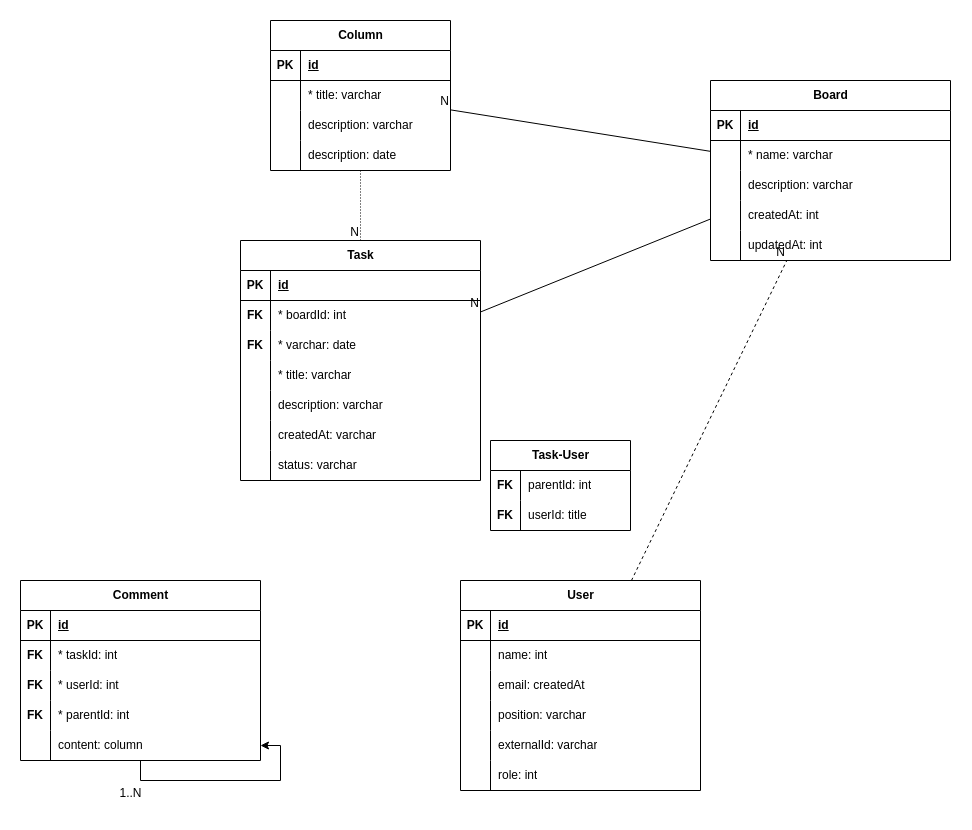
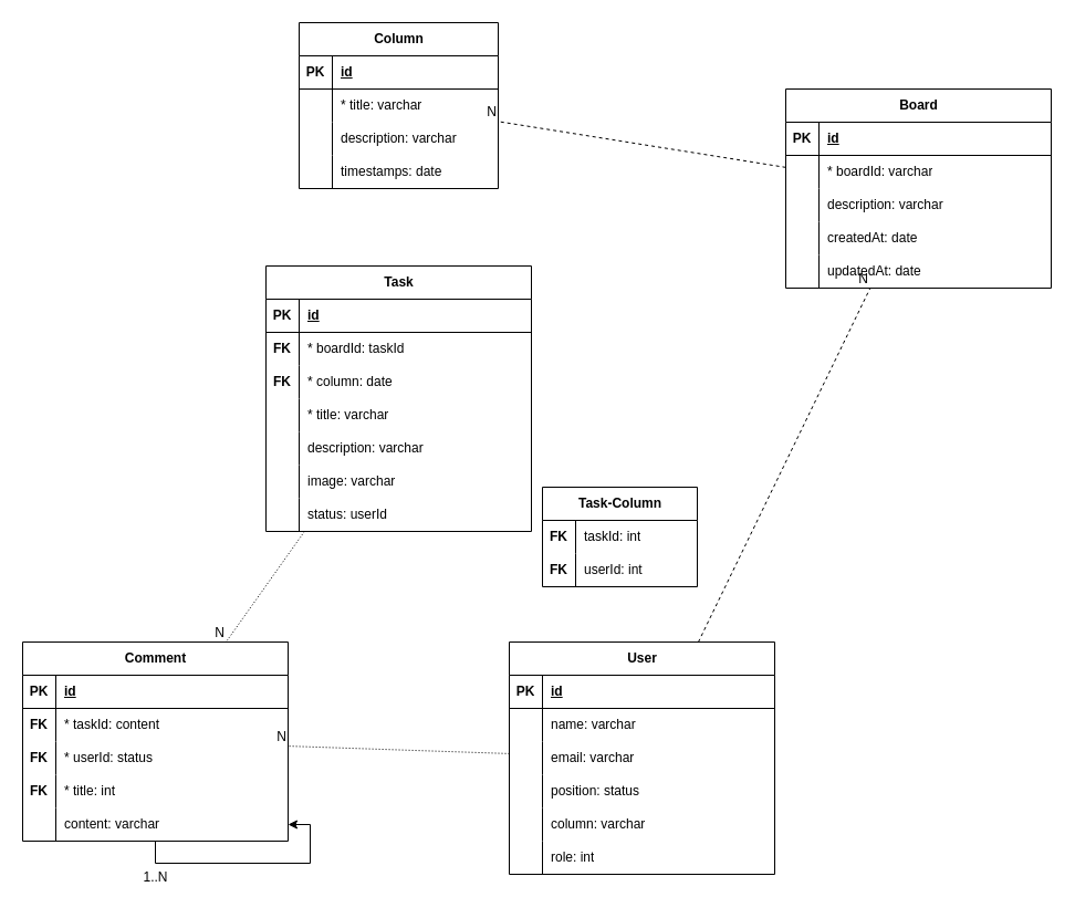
- <mxCell id="79" value="" style="endArrow=none;html=1;rounded=0;" parent="1" source="2" target="44" edge="1"><mxGeometry relative="1" as="geometry"><mxPoint x="570" y="160" as="sourcePoint" /><mxPoint x="710" y="270" as="targetPoint" /></mxGeometry></mxCell>
+ <mxCell id="79" value="" style="endArrow=none;html=1;rounded=0;dashed=1;" parent="1" source="2" target="44" edge="1"><mxGeometry relative="1" as="geometry"><mxPoint x="570" y="160" as="sourcePoint" /><mxPoint x="710" y="270" as="targetPoint" /></mxGeometry></mxCell>
- <mxCell id="56" value="description: date" style="shape=partialRectangle;connectable=0;fillColor=none;top=0;left=0;bottom=0;right=0;align=left;spacingLeft=6;overflow=hidden;whiteSpace=wrap;html=1;" parent="54" vertex="1"><mxGeometry x="30" width="150" height="30" as="geometry"><mxRectangle width="150" height="30" as="alternateBounds" /></mxGeometry></mxCell>
+ <mxCell id="56" value="timestamps: date" style="shape=partialRectangle;connectable=0;fillColor=none;top=0;left=0;bottom=0;right=0;align=left;spacingLeft=6;overflow=hidden;whiteSpace=wrap;html=1;" parent="54" vertex="1"><mxGeometry x="30" width="150" height="30" as="geometry"><mxRectangle width="150" height="30" as="alternateBounds" /></mxGeometry></mxCell>
- <mxCell id="8" value="* name:&amp;nbsp;varchar" style="shape=partialRectangle;connectable=0;fillColor=none;top=0;left=0;bottom=0;right=0;align=left;spacingLeft=6;overflow=hidden;whiteSpace=wrap;html=1;" parent="6" vertex="1"><mxGeometry x="30" width="210" height="30" as="geometry"><mxRectangle width="210" height="30" as="alternateBounds" /></mxGeometry></mxCell>
+ <mxCell id="8" value="* boardId:&amp;nbsp;varchar" style="shape=partialRectangle;connectable=0;fillColor=none;top=0;left=0;bottom=0;right=0;align=left;spacingLeft=6;overflow=hidden;whiteSpace=wrap;html=1;" parent="6" vertex="1"><mxGeometry x="30" width="210" height="30" as="geometry"><mxRectangle width="210" height="30" as="alternateBounds" /></mxGeometry></mxCell>
- <mxCell id="83" value="" style="endArrow=none;html=1;rounded=0;dashed=1;dashPattern=1 2;" parent="1" source="44" target="57" edge="1"><mxGeometry relative="1" as="geometry"><mxPoint x="550" y="360" as="sourcePoint" /><mxPoint x="710" y="360" as="targetPoint" /></mxGeometry></mxCell>
- <mxCell id="84" value="N" style="resizable=0;html=1;whiteSpace=wrap;align=right;verticalAlign=bottom;" parent="83" connectable="0" vertex="1"><mxGeometry x="1" relative="1" as="geometry" /></mxCell>
- <mxCell id="14" value="createdAt: int" style="shape=partialRectangle;connectable=0;fillColor=none;top=0;left=0;bottom=0;right=0;align=left;spacingLeft=6;overflow=hidden;whiteSpace=wrap;html=1;" parent="12" vertex="1"><mxGeometry x="30" width="210" height="30" as="geometry"><mxRectangle width="210" height="30" as="alternateBounds" /></mxGeometry></mxCell>
+ <mxCell id="14" value="createdAt: date" style="shape=partialRectangle;connectable=0;fillColor=none;top=0;left=0;bottom=0;right=0;align=left;spacingLeft=6;overflow=hidden;whiteSpace=wrap;html=1;" parent="12" vertex="1"><mxGeometry x="30" width="210" height="30" as="geometry"><mxRectangle width="210" height="30" as="alternateBounds" /></mxGeometry></mxCell>
- <mxCell id="17" value="updatedAt: int" style="shape=partialRectangle;connectable=0;fillColor=none;top=0;left=0;bottom=0;right=0;align=left;spacingLeft=6;overflow=hidden;whiteSpace=wrap;html=1;" parent="15" vertex="1"><mxGeometry x="30" width="210" height="30" as="geometry"><mxRectangle width="210" height="30" as="alternateBounds" /></mxGeometry></mxCell>
+ <mxCell id="17" value="updatedAt: date" style="shape=partialRectangle;connectable=0;fillColor=none;top=0;left=0;bottom=0;right=0;align=left;spacingLeft=6;overflow=hidden;whiteSpace=wrap;html=1;" parent="15" vertex="1"><mxGeometry x="30" width="210" height="30" as="geometry"><mxRectangle width="210" height="30" as="alternateBounds" /></mxGeometry></mxCell>
- <mxCell id="81" value="" style="endArrow=none;html=1;rounded=0;" parent="1" source="2" target="57" edge="1"><mxGeometry relative="1" as="geometry"><mxPoint x="790" y="340" as="sourcePoint" /><mxPoint x="540" y="340" as="targetPoint" /></mxGeometry></mxCell>
- <mxCell id="82" value="N" style="resizable=0;html=1;whiteSpace=wrap;align=right;verticalAlign=bottom;" parent="81" connectable="0" vertex="1"><mxGeometry x="1" relative="1" as="geometry" /></mxCell>
- <mxCell id="63" value="* boardId: int" style="shape=partialRectangle;connectable=0;fillColor=none;top=0;left=0;bottom=0;right=0;align=left;spacingLeft=6;overflow=hidden;whiteSpace=wrap;html=1;" parent="61" vertex="1"><mxGeometry x="30" width="210" height="30" as="geometry"><mxRectangle width="210" height="30" as="alternateBounds" /></mxGeometry></mxCell>
+ <mxCell id="63" value="* boardId: taskId" style="shape=partialRectangle;connectable=0;fillColor=none;top=0;left=0;bottom=0;right=0;align=left;spacingLeft=6;overflow=hidden;whiteSpace=wrap;html=1;" parent="61" vertex="1"><mxGeometry x="30" width="210" height="30" as="geometry"><mxRectangle width="210" height="30" as="alternateBounds" /></mxGeometry></mxCell>
- <mxCell id="66" value="* varchar: date" style="shape=partialRectangle;connectable=0;fillColor=none;top=0;left=0;bottom=0;right=0;align=left;spacingLeft=6;overflow=hidden;whiteSpace=wrap;html=1;" parent="64" vertex="1"><mxGeometry x="30" width="210" height="30" as="geometry"><mxRectangle width="210" height="30" as="alternateBounds" /></mxGeometry></mxCell>
+ <mxCell id="66" value="* column: date" style="shape=partialRectangle;connectable=0;fillColor=none;top=0;left=0;bottom=0;right=0;align=left;spacingLeft=6;overflow=hidden;whiteSpace=wrap;html=1;" parent="64" vertex="1"><mxGeometry x="30" width="210" height="30" as="geometry"><mxRectangle width="210" height="30" as="alternateBounds" /></mxGeometry></mxCell>
- <mxCell id="75" value="createdAt:&amp;nbsp;varchar" style="shape=partialRectangle;connectable=0;fillColor=none;top=0;left=0;bottom=0;right=0;align=left;spacingLeft=6;overflow=hidden;whiteSpace=wrap;html=1;" parent="73" vertex="1"><mxGeometry x="30" width="210" height="30" as="geometry"><mxRectangle width="210" height="30" as="alternateBounds" /></mxGeometry></mxCell>
+ <mxCell id="75" value="image:&amp;nbsp;varchar" style="shape=partialRectangle;connectable=0;fillColor=none;top=0;left=0;bottom=0;right=0;align=left;spacingLeft=6;overflow=hidden;whiteSpace=wrap;html=1;" parent="73" vertex="1"><mxGeometry x="30" width="210" height="30" as="geometry"><mxRectangle width="210" height="30" as="alternateBounds" /></mxGeometry></mxCell>
- <mxCell id="37" value="Task-User" style="shape=table;startSize=30;container=1;collapsible=1;childLayout=tableLayout;fixedRows=1;rowLines=0;fontStyle=1;align=center;resizeLast=1;html=1;" parent="1" vertex="1"><mxGeometry x="490" y="440" width="140" height="90" as="geometry" /></mxCell>
+ <mxCell id="37" value="Task-Column" style="shape=table;startSize=30;container=1;collapsible=1;childLayout=tableLayout;fixedRows=1;rowLines=0;fontStyle=1;align=center;resizeLast=1;html=1;" parent="1" vertex="1"><mxGeometry x="490" y="440" width="140" height="90" as="geometry" /></mxCell>
- <mxCell id="78" value="status:&amp;nbsp;varchar" style="shape=partialRectangle;connectable=0;fillColor=none;top=0;left=0;bottom=0;right=0;align=left;spacingLeft=6;overflow=hidden;whiteSpace=wrap;html=1;" vertex="1" parent="76"><mxGeometry x="30" width="210" height="30" as="geometry"><mxRectangle width="210" height="30" as="alternateBounds" /></mxGeometry></mxCell>
+ <mxCell id="78" value="status:&amp;nbsp;userId" style="shape=partialRectangle;connectable=0;fillColor=none;top=0;left=0;bottom=0;right=0;align=left;spacingLeft=6;overflow=hidden;whiteSpace=wrap;html=1;" vertex="1" parent="76"><mxGeometry x="30" width="210" height="30" as="geometry"><mxRectangle width="210" height="30" as="alternateBounds" /></mxGeometry></mxCell>
- <mxCell id="40" value="parentId:&amp;nbsp;int" style="shape=partialRectangle;connectable=0;fillColor=none;top=0;left=0;bottom=0;right=0;align=left;spacingLeft=6;overflow=hidden;whiteSpace=wrap;html=1;" parent="38" vertex="1"><mxGeometry x="30" width="110" height="30" as="geometry"><mxRectangle width="110" height="30" as="alternateBounds" /></mxGeometry></mxCell>
+ <mxCell id="40" value="taskId:&amp;nbsp;int" style="shape=partialRectangle;connectable=0;fillColor=none;top=0;left=0;bottom=0;right=0;align=left;spacingLeft=6;overflow=hidden;whiteSpace=wrap;html=1;" parent="38" vertex="1"><mxGeometry x="30" width="110" height="30" as="geometry"><mxRectangle width="110" height="30" as="alternateBounds" /></mxGeometry></mxCell>
- <mxCell id="43" value="userId:&amp;nbsp;title" style="shape=partialRectangle;connectable=0;fillColor=none;top=0;left=0;bottom=0;right=0;align=left;spacingLeft=6;overflow=hidden;whiteSpace=wrap;html=1;" parent="41" vertex="1"><mxGeometry x="30" width="110" height="30" as="geometry"><mxRectangle width="110" height="30" as="alternateBounds" /></mxGeometry></mxCell>
+ <mxCell id="43" value="userId:&amp;nbsp;int" style="shape=partialRectangle;connectable=0;fillColor=none;top=0;left=0;bottom=0;right=0;align=left;spacingLeft=6;overflow=hidden;whiteSpace=wrap;html=1;" parent="41" vertex="1"><mxGeometry x="30" width="110" height="30" as="geometry"><mxRectangle width="110" height="30" as="alternateBounds" /></mxGeometry></mxCell>
+ <mxCell id="102" value="" style="endArrow=none;html=1;rounded=0;dashed=1;dashPattern=1 2;" parent="1" source="57" target="85" edge="1"><mxGeometry relative="1" as="geometry"><mxPoint x="10" y="440" as="sourcePoint" /><mxPoint x="170" y="440" as="targetPoint" /></mxGeometry></mxCell>
+ <mxCell id="103" value="N" style="resizable=0;html=1;whiteSpace=wrap;align=right;verticalAlign=bottom;" parent="102" connectable="0" vertex="1"><mxGeometry x="1" relative="1" as="geometry" /></mxCell>
- <mxCell id="91" value="* taskId: int" style="shape=partialRectangle;connectable=0;fillColor=none;top=0;left=0;bottom=0;right=0;align=left;spacingLeft=6;overflow=hidden;whiteSpace=wrap;html=1;" parent="89" vertex="1"><mxGeometry x="30" width="210" height="30" as="geometry"><mxRectangle width="210" height="30" as="alternateBounds" /></mxGeometry></mxCell>
+ <mxCell id="91" value="* taskId: content" style="shape=partialRectangle;connectable=0;fillColor=none;top=0;left=0;bottom=0;right=0;align=left;spacingLeft=6;overflow=hidden;whiteSpace=wrap;html=1;" parent="89" vertex="1"><mxGeometry x="30" width="210" height="30" as="geometry"><mxRectangle width="210" height="30" as="alternateBounds" /></mxGeometry></mxCell>
- <mxCell id="24" value="name:&amp;nbsp;int" style="shape=partialRectangle;connectable=0;fillColor=none;top=0;left=0;bottom=0;right=0;align=left;spacingLeft=6;overflow=hidden;whiteSpace=wrap;html=1;" parent="22" vertex="1"><mxGeometry x="30" width="210" height="30" as="geometry"><mxRectangle width="210" height="30" as="alternateBounds" /></mxGeometry></mxCell>
+ <mxCell id="24" value="name:&amp;nbsp;varchar" style="shape=partialRectangle;connectable=0;fillColor=none;top=0;left=0;bottom=0;right=0;align=left;spacingLeft=6;overflow=hidden;whiteSpace=wrap;html=1;" parent="22" vertex="1"><mxGeometry x="30" width="210" height="30" as="geometry"><mxRectangle width="210" height="30" as="alternateBounds" /></mxGeometry></mxCell>
+ <mxCell id="104" value="" style="endArrow=none;html=1;rounded=0;dashed=1;dashPattern=1 2;" parent="1" source="18" target="85" edge="1"><mxGeometry relative="1" as="geometry"><mxPoint x="311" y="550" as="sourcePoint" /><mxPoint x="220" y="630" as="targetPoint" /></mxGeometry></mxCell>
+ <mxCell id="105" value="N" style="resizable=0;html=1;whiteSpace=wrap;align=right;verticalAlign=bottom;" parent="104" connectable="0" vertex="1"><mxGeometry x="1" relative="1" as="geometry" /></mxCell>
- <mxCell id="94" value="* userId: int" style="shape=partialRectangle;connectable=0;fillColor=none;top=0;left=0;bottom=0;right=0;align=left;spacingLeft=6;overflow=hidden;whiteSpace=wrap;html=1;" parent="92" vertex="1"><mxGeometry x="30" width="210" height="30" as="geometry"><mxRectangle width="210" height="30" as="alternateBounds" /></mxGeometry></mxCell>
+ <mxCell id="94" value="* userId: status" style="shape=partialRectangle;connectable=0;fillColor=none;top=0;left=0;bottom=0;right=0;align=left;spacingLeft=6;overflow=hidden;whiteSpace=wrap;html=1;" parent="92" vertex="1"><mxGeometry x="30" width="210" height="30" as="geometry"><mxRectangle width="210" height="30" as="alternateBounds" /></mxGeometry></mxCell>
- <mxCell id="27" value="email:&amp;nbsp;createdAt" style="shape=partialRectangle;connectable=0;fillColor=none;top=0;left=0;bottom=0;right=0;align=left;spacingLeft=6;overflow=hidden;whiteSpace=wrap;html=1;" parent="25" vertex="1"><mxGeometry x="30" width="210" height="30" as="geometry"><mxRectangle width="210" height="30" as="alternateBounds" /></mxGeometry></mxCell>
+ <mxCell id="27" value="email:&amp;nbsp;varchar" style="shape=partialRectangle;connectable=0;fillColor=none;top=0;left=0;bottom=0;right=0;align=left;spacingLeft=6;overflow=hidden;whiteSpace=wrap;html=1;" parent="25" vertex="1"><mxGeometry x="30" width="210" height="30" as="geometry"><mxRectangle width="210" height="30" as="alternateBounds" /></mxGeometry></mxCell>
- <mxCell id="97" value="* parentId:&amp;nbsp;int" style="shape=partialRectangle;connectable=0;fillColor=none;top=0;left=0;bottom=0;right=0;align=left;spacingLeft=6;overflow=hidden;whiteSpace=wrap;html=1;" parent="95" vertex="1"><mxGeometry x="30" width="210" height="30" as="geometry"><mxRectangle width="210" height="30" as="alternateBounds" /></mxGeometry></mxCell>
+ <mxCell id="97" value="* title:&amp;nbsp;int" style="shape=partialRectangle;connectable=0;fillColor=none;top=0;left=0;bottom=0;right=0;align=left;spacingLeft=6;overflow=hidden;whiteSpace=wrap;html=1;" parent="95" vertex="1"><mxGeometry x="30" width="210" height="30" as="geometry"><mxRectangle width="210" height="30" as="alternateBounds" /></mxGeometry></mxCell>
- <mxCell id="30" value="position: varchar" style="shape=partialRectangle;connectable=0;fillColor=none;top=0;left=0;bottom=0;right=0;align=left;spacingLeft=6;overflow=hidden;whiteSpace=wrap;html=1;" parent="28" vertex="1"><mxGeometry x="30" width="210" height="30" as="geometry"><mxRectangle width="210" height="30" as="alternateBounds" /></mxGeometry></mxCell>
+ <mxCell id="30" value="position: status" style="shape=partialRectangle;connectable=0;fillColor=none;top=0;left=0;bottom=0;right=0;align=left;spacingLeft=6;overflow=hidden;whiteSpace=wrap;html=1;" parent="28" vertex="1"><mxGeometry x="30" width="210" height="30" as="geometry"><mxRectangle width="210" height="30" as="alternateBounds" /></mxGeometry></mxCell>
- <mxCell id="100" value="content:&amp;nbsp;column" style="shape=partialRectangle;connectable=0;fillColor=none;top=0;left=0;bottom=0;right=0;align=left;spacingLeft=6;overflow=hidden;whiteSpace=wrap;html=1;" parent="98" vertex="1"><mxGeometry x="30" width="210" height="30" as="geometry"><mxRectangle width="210" height="30" as="alternateBounds" /></mxGeometry></mxCell>
+ <mxCell id="100" value="content:&amp;nbsp;varchar" style="shape=partialRectangle;connectable=0;fillColor=none;top=0;left=0;bottom=0;right=0;align=left;spacingLeft=6;overflow=hidden;whiteSpace=wrap;html=1;" parent="98" vertex="1"><mxGeometry x="30" width="210" height="30" as="geometry"><mxRectangle width="210" height="30" as="alternateBounds" /></mxGeometry></mxCell>
- <mxCell id="33" value="externalId: varchar" style="shape=partialRectangle;connectable=0;fillColor=none;top=0;left=0;bottom=0;right=0;align=left;spacingLeft=6;overflow=hidden;whiteSpace=wrap;html=1;" vertex="1" parent="31"><mxGeometry x="30" width="210" height="30" as="geometry"><mxRectangle width="210" height="30" as="alternateBounds" /></mxGeometry></mxCell>
+ <mxCell id="33" value="column: varchar" style="shape=partialRectangle;connectable=0;fillColor=none;top=0;left=0;bottom=0;right=0;align=left;spacingLeft=6;overflow=hidden;whiteSpace=wrap;html=1;" vertex="1" parent="31"><mxGeometry x="30" width="210" height="30" as="geometry"><mxRectangle width="210" height="30" as="alternateBounds" /></mxGeometry></mxCell>
- <mxCell id="106" value="1..N" style="text;html=1;align=center;verticalAlign=middle;resizable=0;points=[];autosize=1;strokeColor=none;fillColor=none;" parent="1" vertex="1"><mxGeometry x="105" y="778" width="50" height="30" as="geometry" /></mxCell>
+ <mxCell id="106" value="1..N" style="text;html=1;align=center;verticalAlign=middle;resizable=0;points=[];autosize=1;strokeColor=none;fillColor=none;" parent="1" vertex="1"><mxGeometry x="115" y="778" width="50" height="30" as="geometry" /></mxCell>
